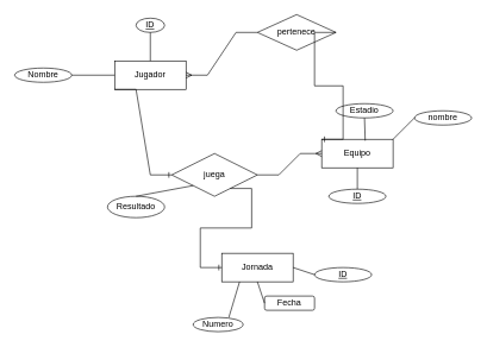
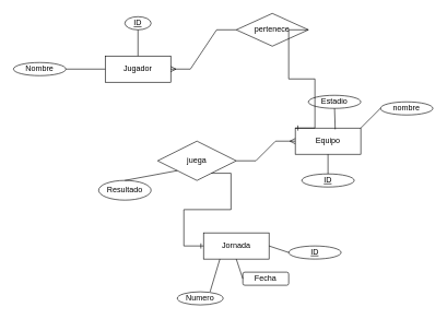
- <mxCell id="26" value="" style="edgeStyle=entityRelationEdgeStyle;fontSize=12;html=1;endArrow=ERone;endFill=1;rounded=0;exitX=0;exitY=1;exitDx=0;exitDy=0;" edge="1" parent="1" source="2" target="8"><mxGeometry width="100" height="100" relative="1" as="geometry"><mxPoint x="450" y="80" as="sourcePoint" /><mxPoint x="460" y="205" as="targetPoint" /></mxGeometry></mxCell>
